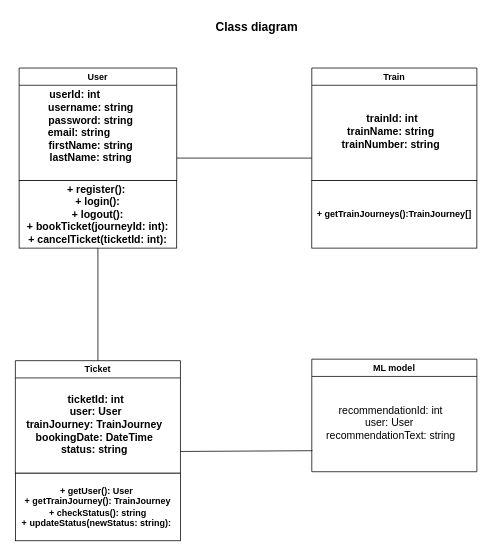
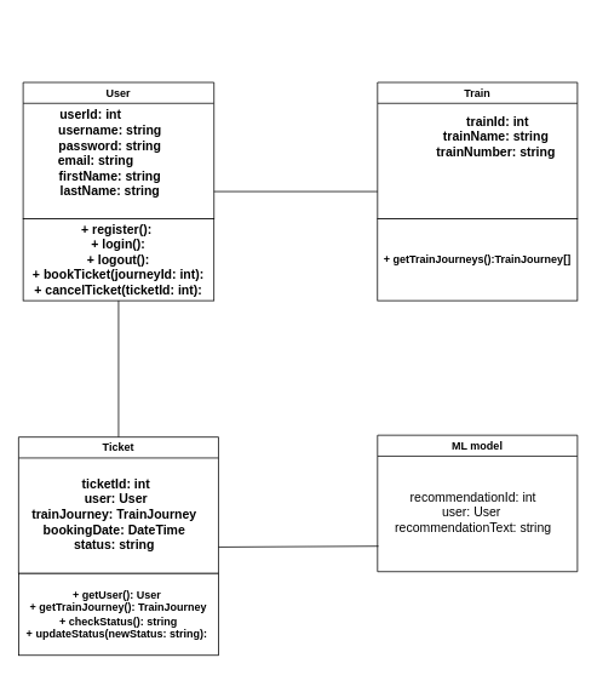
- <mxCell id="16" value="&lt;b&gt;&lt;font style=&quot;font-size: 16px;&quot;&gt;Class diagram&lt;/font&gt;&lt;/b&gt;" style="text;html=1;strokeColor=none;fillColor=none;align=center;verticalAlign=middle;whiteSpace=wrap;rounded=0;" vertex="1" parent="1"><mxGeometry x="267" y="20" width="150" height="30" as="geometry" /></mxCell>
- <mxCell id="6" value="&lt;div style=&quot;font-size: 14px;&quot;&gt;&lt;div&gt;&lt;b&gt;&amp;nbsp;trainId: int&lt;/b&gt;&lt;/div&gt;&lt;div&gt;&lt;b&gt;trainName: string&lt;/b&gt;&lt;/div&gt;&lt;div&gt;&lt;b&gt;trainNumber: string&lt;/b&gt;&lt;/div&gt;&lt;/div&gt;" style="text;html=1;align=center;verticalAlign=middle;resizable=0;points=[];autosize=1;strokeColor=none;fillColor=none;" vertex="1" parent="5"><mxGeometry x="30" y="55" width="150" height="60" as="geometry" /></mxCell>
+ <mxCell id="6" value="&lt;div style=&quot;font-size: 14px;&quot;&gt;&lt;div&gt;&lt;b&gt;&amp;nbsp;trainId: int&lt;/b&gt;&lt;/div&gt;&lt;div&gt;&lt;b&gt;trainName: string&lt;/b&gt;&lt;/div&gt;&lt;div&gt;&lt;b&gt;trainNumber: string&lt;/b&gt;&lt;/div&gt;&lt;/div&gt;" style="text;html=1;align=center;verticalAlign=middle;resizable=0;points=[];autosize=1;strokeColor=none;fillColor=none;" vertex="1" parent="5"><mxGeometry x="55" y="30" width="150" height="60" as="geometry" /></mxCell>
